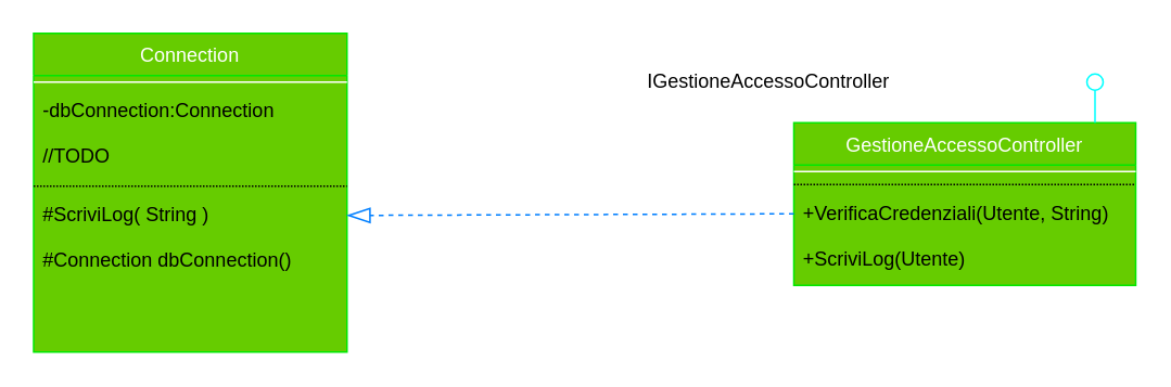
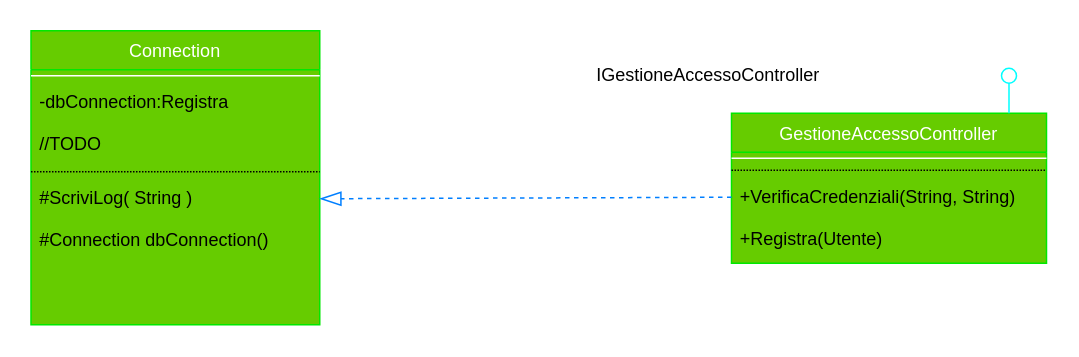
- <mxCell id="4" value="-dbConnection:Connection" style="text;align=left;verticalAlign=top;spacingLeft=4;spacingRight=4;overflow=hidden;rotatable=0;points=[[0,0.5],[1,0.5]];portConstraint=eastwest;" parent="2" vertex="1"><mxGeometry y="34" width="192.5" height="28" as="geometry" /></mxCell>
+ <mxCell id="4" value="-dbConnection:Registra" style="text;align=left;verticalAlign=top;spacingLeft=4;spacingRight=4;overflow=hidden;rotatable=0;points=[[0,0.5],[1,0.5]];portConstraint=eastwest;" parent="2" vertex="1"><mxGeometry y="34" width="192.5" height="28" as="geometry" /></mxCell>
- <mxCell id="12" value="+VerificaCredenziali(Utente, String)" style="text;align=left;verticalAlign=top;spacingLeft=4;spacingRight=4;overflow=hidden;rotatable=0;points=[[0,0.5],[1,0.5]];portConstraint=eastwest;" parent="9" vertex="1"><mxGeometry y="42" width="210" height="28" as="geometry" /></mxCell>
+ <mxCell id="12" value="+VerificaCredenziali(String, String)" style="text;align=left;verticalAlign=top;spacingLeft=4;spacingRight=4;overflow=hidden;rotatable=0;points=[[0,0.5],[1,0.5]];portConstraint=eastwest;" parent="9" vertex="1"><mxGeometry y="42" width="210" height="28" as="geometry" /></mxCell>
- <mxCell id="13" value="+ScriviLog(Utente)" style="text;align=left;verticalAlign=top;spacingLeft=4;spacingRight=4;overflow=hidden;rotatable=0;points=[[0,0.5],[1,0.5]];portConstraint=eastwest;" parent="9" vertex="1"><mxGeometry y="70" width="210" height="30" as="geometry" /></mxCell>
+ <mxCell id="13" value="+Registra(Utente)" style="text;align=left;verticalAlign=top;spacingLeft=4;spacingRight=4;overflow=hidden;rotatable=0;points=[[0,0.5],[1,0.5]];portConstraint=eastwest;" parent="9" vertex="1"><mxGeometry y="70" width="210" height="30" as="geometry" /></mxCell>
